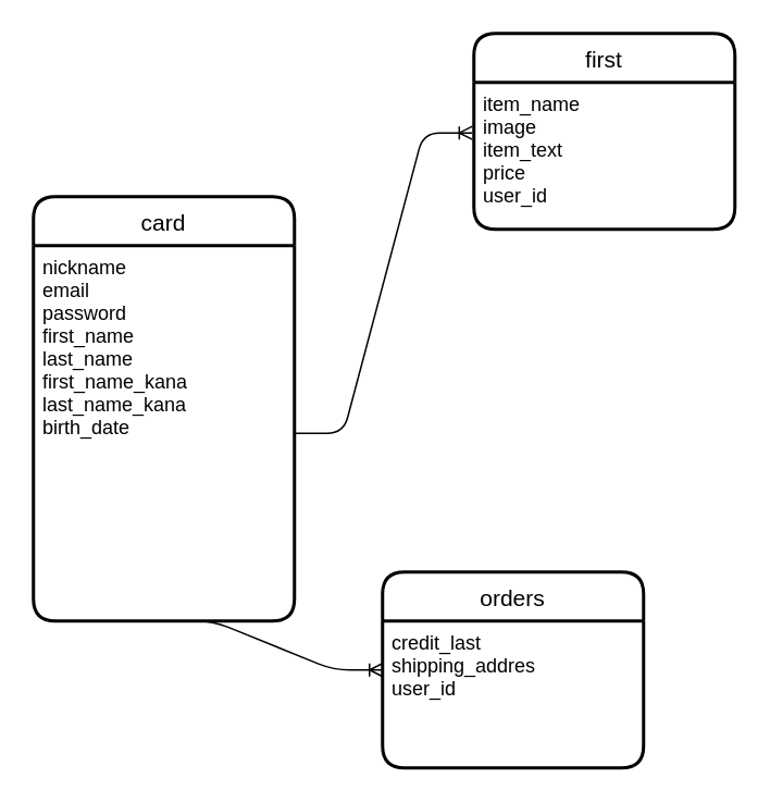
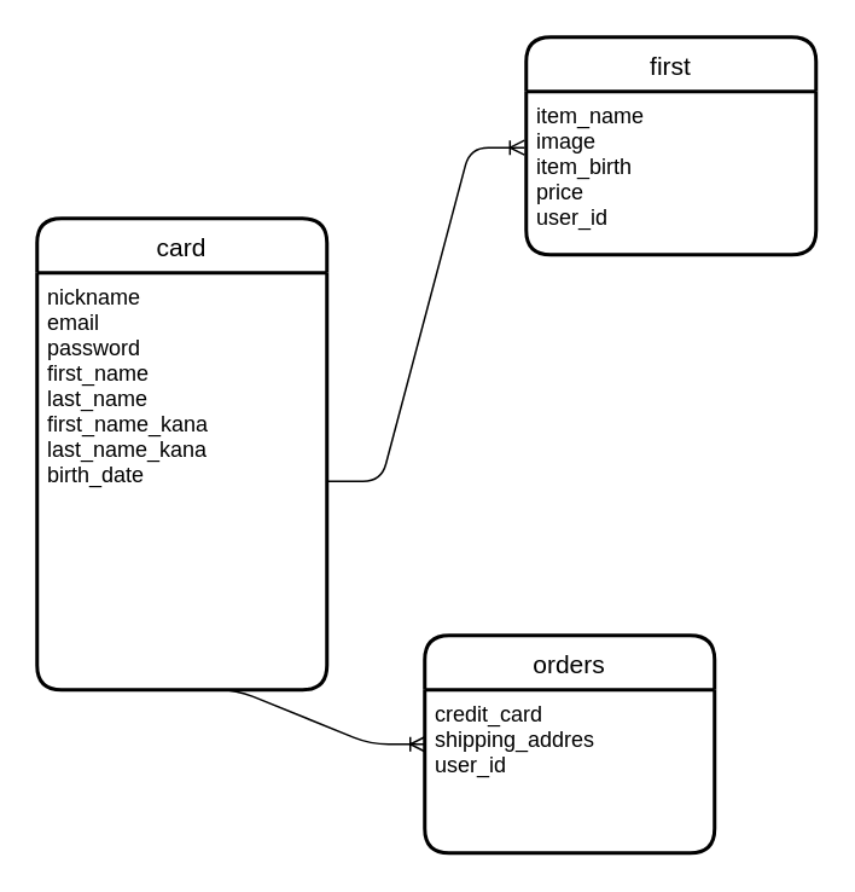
- <mxCell id="7" value="item_name&#10;image&#10;item_text&#10;price&#10;user_id&#10;" style="align=left;strokeColor=none;fillColor=none;spacingLeft=4;fontSize=12;verticalAlign=top;resizable=0;rotatable=0;part=1;" vertex="1" parent="6"><mxGeometry y="30" width="160" height="90" as="geometry" /></mxCell>
+ <mxCell id="7" value="item_name&#10;image&#10;item_birth&#10;price&#10;user_id&#10;" style="align=left;strokeColor=none;fillColor=none;spacingLeft=4;fontSize=12;verticalAlign=top;resizable=0;rotatable=0;part=1;" vertex="1" parent="6"><mxGeometry y="30" width="160" height="90" as="geometry" /></mxCell>
- <mxCell id="9" value="credit_last&#10;shipping_addres&#10;user_id" style="align=left;strokeColor=none;fillColor=none;spacingLeft=4;fontSize=12;verticalAlign=top;resizable=0;rotatable=0;part=1;" vertex="1" parent="8"><mxGeometry y="30" width="160" height="90" as="geometry" /></mxCell>
+ <mxCell id="9" value="credit_card&#10;shipping_addres&#10;user_id" style="align=left;strokeColor=none;fillColor=none;spacingLeft=4;fontSize=12;verticalAlign=top;resizable=0;rotatable=0;part=1;" vertex="1" parent="8"><mxGeometry y="30" width="160" height="90" as="geometry" /></mxCell>
